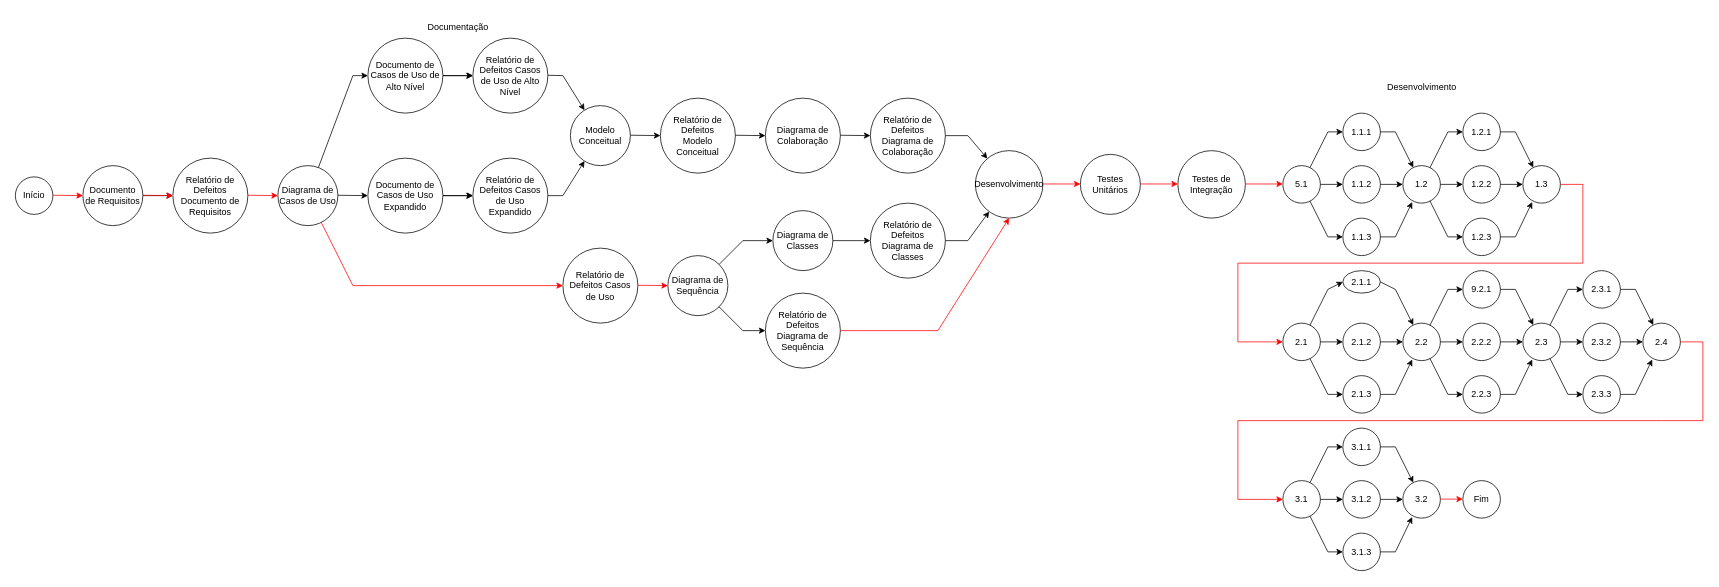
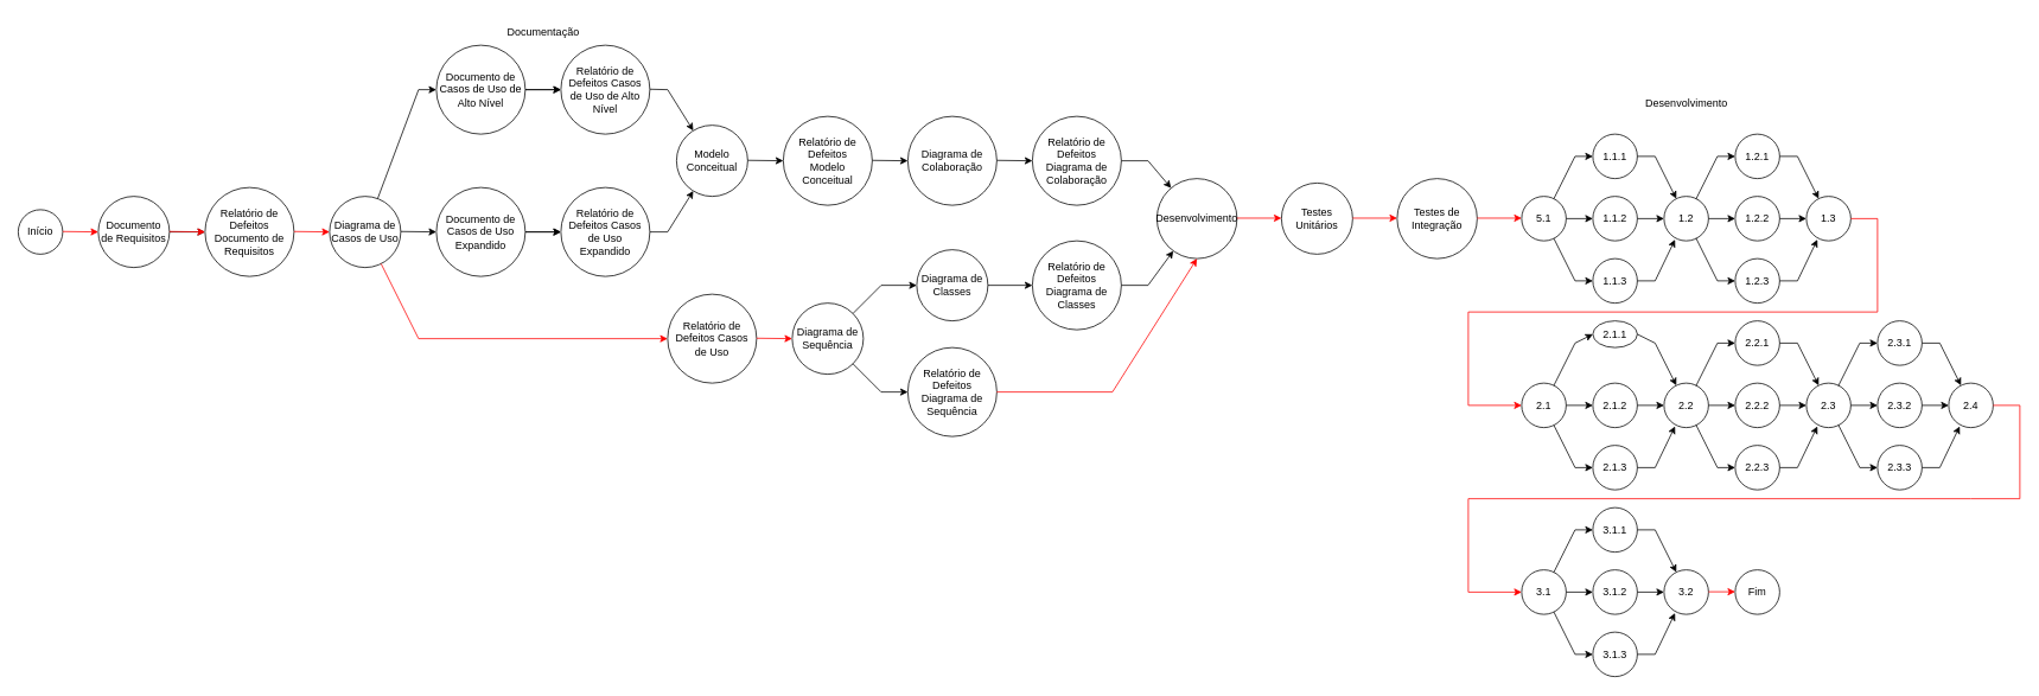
- <mxCell id="81" value="9.2.1" style="ellipse;whiteSpace=wrap;html=1;aspect=fixed;" vertex="1" parent="1"><mxGeometry x="1950" y="360" width="50" height="50" as="geometry" /></mxCell>
+ <mxCell id="81" value="2.2.1" style="ellipse;whiteSpace=wrap;html=1;aspect=fixed;" vertex="1" parent="1"><mxGeometry x="1950" y="360" width="50" height="50" as="geometry" /></mxCell>
